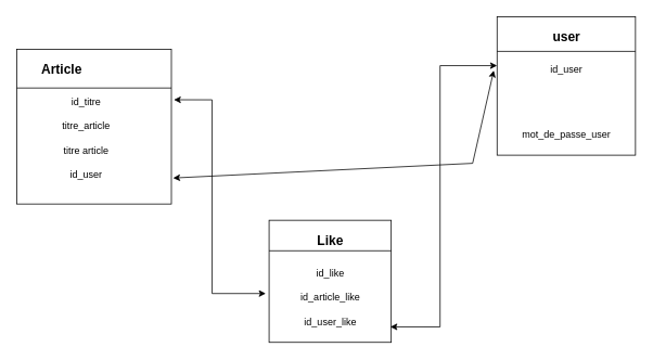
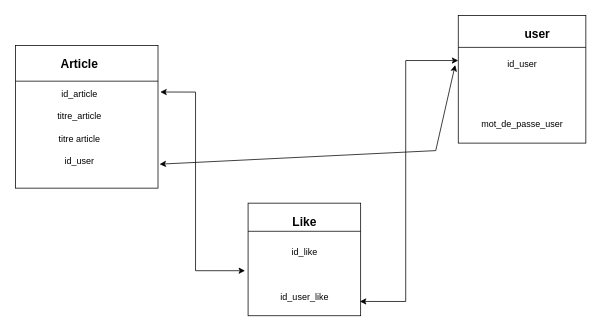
- <mxCell id="9" value="user" style="text;html=1;align=center;verticalAlign=middle;resizable=0;points=[];autosize=1;strokeColor=none;fillColor=none;fontStyle=1;fontSize=16;" vertex="1" parent="1"><mxGeometry x="665" y="30" width="60" height="30" as="geometry" /></mxCell>
+ <mxCell id="9" value="user" style="text;html=1;align=center;verticalAlign=middle;resizable=0;points=[];autosize=1;strokeColor=none;fillColor=none;fontStyle=1;fontSize=16;" vertex="1" parent="1"><mxGeometry x="685" y="30" width="60" height="30" as="geometry" /></mxCell>
- <mxCell id="3" value="Article" style="text;html=1;align=center;verticalAlign=middle;resizable=0;points=[];autosize=1;strokeColor=none;fillColor=none;fontStyle=1;fontSize=16;" vertex="1" parent="1"><mxGeometry x="40" y="70" width="70" height="30" as="geometry" /></mxCell>
+ <mxCell id="3" value="Article" style="text;html=1;align=center;verticalAlign=middle;resizable=0;points=[];autosize=1;strokeColor=none;fillColor=none;fontStyle=1;fontSize=16;" vertex="1" parent="1"><mxGeometry x="70" y="70" width="70" height="30" as="geometry" /></mxCell>
- <mxCell id="5" value="id_titre" style="text;html=1;align=center;verticalAlign=middle;resizable=0;points=[];autosize=1;strokeColor=none;fillColor=none;" vertex="1" parent="1"><mxGeometry x="70" y="110" width="70" height="30" as="geometry" /></mxCell>
+ <mxCell id="5" value="id_article" style="text;html=1;align=center;verticalAlign=middle;resizable=0;points=[];autosize=1;strokeColor=none;fillColor=none;" vertex="1" parent="1"><mxGeometry x="70" y="110" width="70" height="30" as="geometry" /></mxCell>
- <mxCell id="18" value="id_article_like" style="text;html=1;align=center;verticalAlign=middle;resizable=0;points=[];autosize=1;strokeColor=none;fillColor=none;" vertex="1" parent="1"><mxGeometry x="355" y="350" width="100" height="30" as="geometry" /></mxCell>
